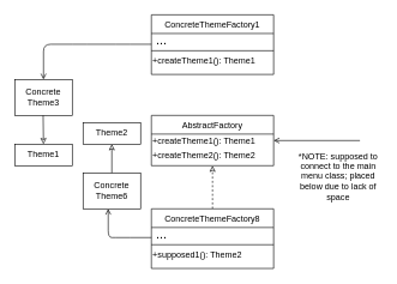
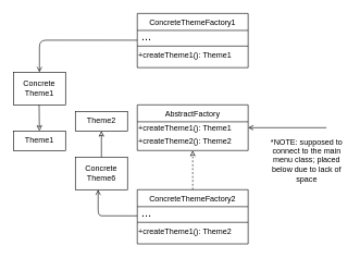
- <mxCell id="16" value="Concrete Theme3" style="rounded=0;whiteSpace=wrap;html=1;" vertex="1" parent="1"><mxGeometry x="20" y="110" width="80" height="50" as="geometry" /></mxCell>
+ <mxCell id="16" value="Concrete Theme1" style="rounded=0;whiteSpace=wrap;html=1;" vertex="1" parent="1"><mxGeometry x="20" y="110" width="80" height="50" as="geometry" /></mxCell>
- <mxCell id="11" value="ConcreteThemeFactory8" style="swimlane;fontStyle=0;align=center;verticalAlign=top;childLayout=stackLayout;horizontal=1;startSize=26;horizontalStack=0;resizeParent=1;resizeLast=0;collapsible=1;marginBottom=0;rounded=0;shadow=0;strokeWidth=1;" vertex="1" parent="1"><mxGeometry x="210" y="290" width="170" height="83" as="geometry"><mxRectangle x="130" y="380" width="160" height="26" as="alternateBounds" /></mxGeometry></mxCell>
+ <mxCell id="11" value="ConcreteThemeFactory2" style="swimlane;fontStyle=0;align=center;verticalAlign=top;childLayout=stackLayout;horizontal=1;startSize=26;horizontalStack=0;resizeParent=1;resizeLast=0;collapsible=1;marginBottom=0;rounded=0;shadow=0;strokeWidth=1;" vertex="1" parent="1"><mxGeometry x="210" y="290" width="170" height="83" as="geometry"><mxRectangle x="130" y="380" width="160" height="26" as="alternateBounds" /></mxGeometry></mxCell>
- <mxCell id="14" value="&lt;div align=&quot;left&quot;&gt;+supposed1(): Theme2&lt;/div&gt;" style="text;html=1;align=left;verticalAlign=middle;resizable=0;points=[];autosize=1;" vertex="1" parent="11"><mxGeometry y="54" width="170" height="20" as="geometry" /></mxCell>
+ <mxCell id="14" value="&lt;div align=&quot;left&quot;&gt;+createTheme1(): Theme2&lt;/div&gt;" style="text;html=1;align=left;verticalAlign=middle;resizable=0;points=[];autosize=1;" vertex="1" parent="11"><mxGeometry y="54" width="170" height="20" as="geometry" /></mxCell>
